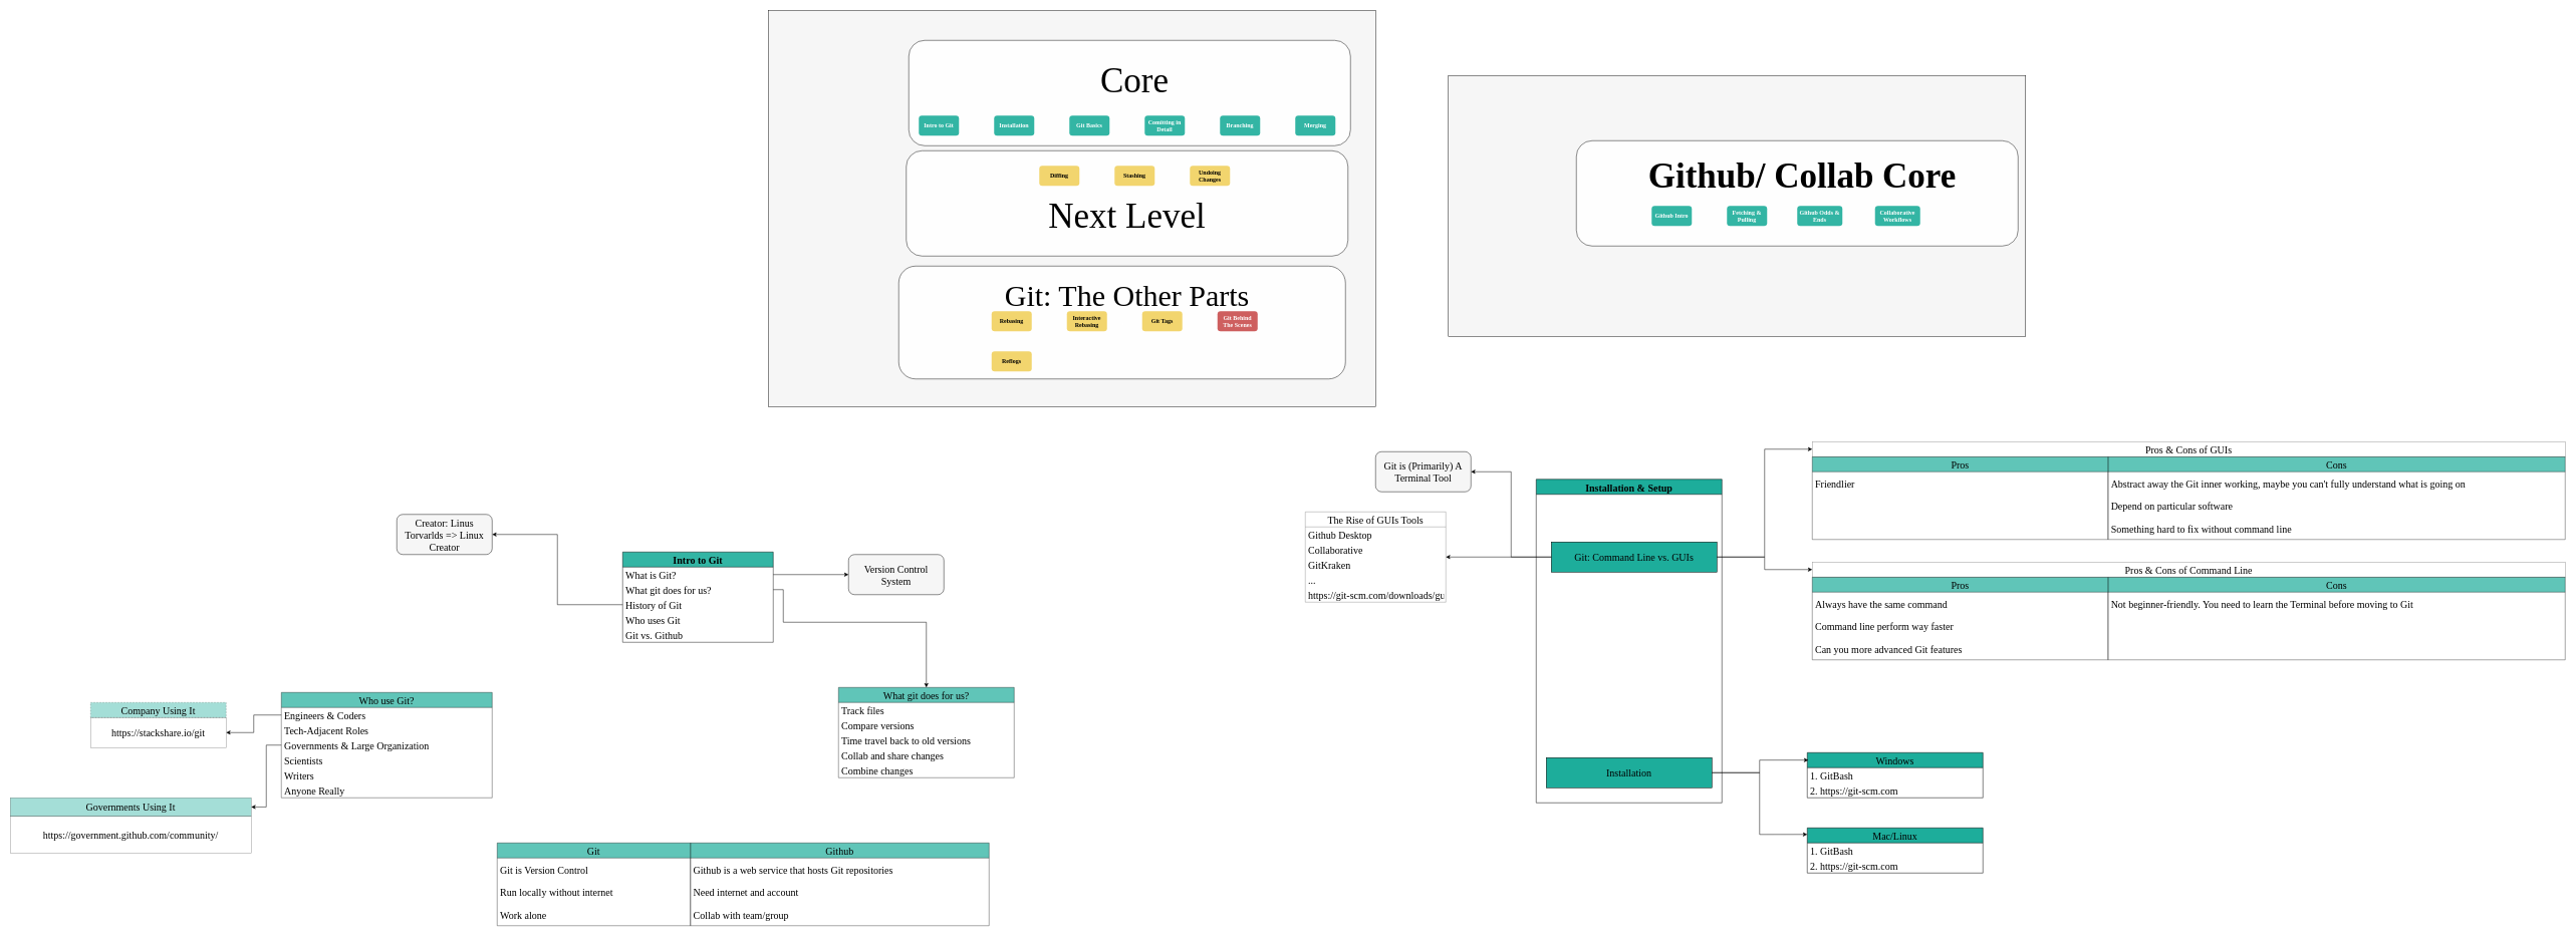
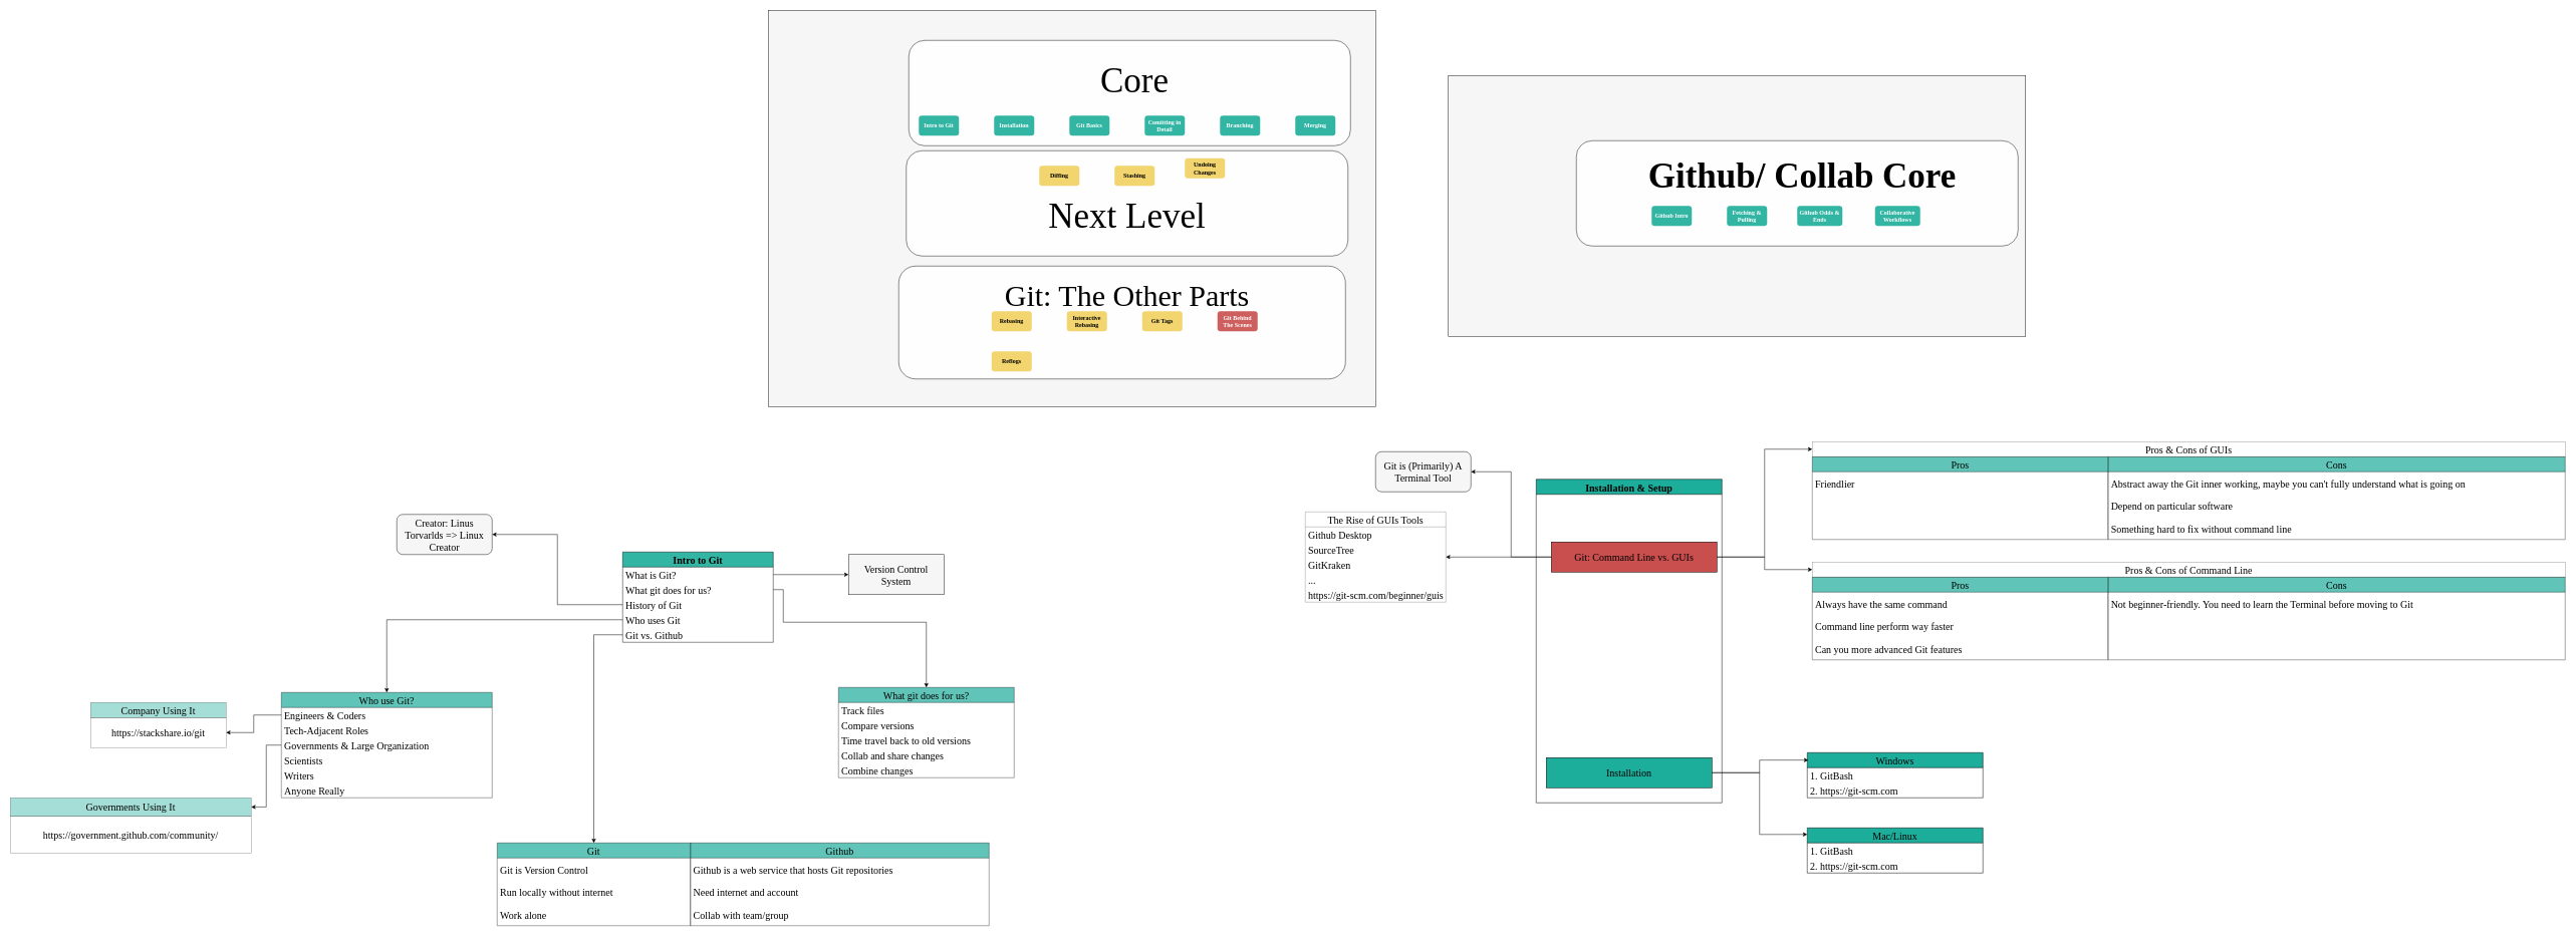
- <mxCell id="19" value="Undoing Changes" style="rounded=1;whiteSpace=wrap;html=1;fontFamily=Comfortaa;fillColor=#f1d15f;fontColor=#000000;strokeColor=none;fontStyle=1;opacity=90;fontSource=https%3A%2F%2Ffonts.googleapis.com%2Fcss%3Ffamily%3DComfortaa;" vertex="1" parent="15"><mxGeometry x="565" y="30" width="80" height="40" as="geometry" /></mxCell>
+ <mxCell id="19" value="Undoing Changes" style="rounded=1;whiteSpace=wrap;html=1;fontFamily=Comfortaa;fillColor=#f1d15f;fontColor=#000000;strokeColor=none;fontStyle=1;opacity=90;fontSource=https%3A%2F%2Ffonts.googleapis.com%2Fcss%3Ffamily%3DComfortaa;" vertex="1" parent="15"><mxGeometry x="555" y="15" width="80" height="40" as="geometry" /></mxCell>
- <mxCell id="86" value="Collaborative" style="text;strokeColor=none;fillColor=none;align=left;verticalAlign=middle;spacingLeft=4;spacingRight=4;overflow=hidden;points=[[0,0.5],[1,0.5]];portConstraint=eastwest;rotatable=0;fontFamily=Comfortaa;fontSource=https%3A%2F%2Ffonts.googleapis.com%2Fcss%3Ffamily%3DComfortaa;fontSize=20;fontColor=#000000;opacity=40;" vertex="1" parent="84"><mxGeometry y="60" width="280" height="30" as="geometry" /></mxCell>
+ <mxCell id="86" value="SourceTree" style="text;strokeColor=none;fillColor=none;align=left;verticalAlign=middle;spacingLeft=4;spacingRight=4;overflow=hidden;points=[[0,0.5],[1,0.5]];portConstraint=eastwest;rotatable=0;fontFamily=Comfortaa;fontSource=https%3A%2F%2Ffonts.googleapis.com%2Fcss%3Ffamily%3DComfortaa;fontSize=20;fontColor=#000000;opacity=40;" vertex="1" parent="84"><mxGeometry y="60" width="280" height="30" as="geometry" /></mxCell>
- <mxCell id="115" value="Git: Command Line vs. GUIs" style="whiteSpace=wrap;html=1;fontFamily=Comfortaa;fontSource=https%3A%2F%2Ffonts.googleapis.com%2Fcss%3Ffamily%3DComfortaa;fontSize=20;fontColor=#000000;fillColor=#1DAD9B;" vertex="1" parent="114"><mxGeometry x="30" y="125" width="330" height="60" as="geometry" /></mxCell>
+ <mxCell id="115" value="Git: Command Line vs. GUIs" style="whiteSpace=wrap;html=1;fontFamily=Comfortaa;fontSource=https%3A%2F%2Ffonts.googleapis.com%2Fcss%3Ffamily%3DComfortaa;fontSize=20;fontColor=#000000;fillColor=#c94e4e;" vertex="1" parent="114"><mxGeometry x="30" y="125" width="330" height="60" as="geometry" /></mxCell>
- <mxCell id="44" value="Version Control System" style="rounded=1;whiteSpace=wrap;html=1;fontFamily=Comfortaa;fontSource=https%3A%2F%2Ffonts.googleapis.com%2Fcss%3Ffamily%3DComfortaa;fontSize=20;fontColor=#000000;fillColor=#F5F5F5;opacity=90;" vertex="1" parent="1"><mxGeometry x="1690" y="1105" width="190" height="80" as="geometry" /></mxCell>
+ <mxCell id="44" value="Version Control System" style="whiteSpace=wrap;html=1;fontFamily=Comfortaa;fontSource=https%3A%2F%2Ffonts.googleapis.com%2Fcss%3Ffamily%3DComfortaa;fontSize=20;fontColor=#000000;fillColor=#F5F5F5;opacity=90;rounded=0;" vertex="1" parent="1"><mxGeometry x="1690" y="1105" width="190" height="80" as="geometry" /></mxCell>
- <mxCell id="89" value="https://git-scm.com/downloads/guis" style="text;strokeColor=none;fillColor=none;align=left;verticalAlign=middle;spacingLeft=4;spacingRight=4;overflow=hidden;points=[[0,0.5],[1,0.5]];portConstraint=eastwest;rotatable=0;fontFamily=Comfortaa;fontSource=https%3A%2F%2Ffonts.googleapis.com%2Fcss%3Ffamily%3DComfortaa;fontSize=20;fontColor=#000000;opacity=40;" vertex="1" parent="84"><mxGeometry y="150" width="280" height="30" as="geometry" /></mxCell>
+ <mxCell id="89" value="https://git-scm.com/beginner/guis" style="text;strokeColor=none;fillColor=none;align=left;verticalAlign=middle;spacingLeft=4;spacingRight=4;overflow=hidden;points=[[0,0.5],[1,0.5]];portConstraint=eastwest;rotatable=0;fontFamily=Comfortaa;fontSource=https%3A%2F%2Ffonts.googleapis.com%2Fcss%3Ffamily%3DComfortaa;fontSize=20;fontColor=#000000;opacity=40;" vertex="1" parent="84"><mxGeometry y="150" width="280" height="30" as="geometry" /></mxCell>
+ <mxCell id="82" style="edgeStyle=orthogonalEdgeStyle;rounded=0;orthogonalLoop=1;jettySize=auto;html=1;fontFamily=Comfortaa;fontSource=https%3A%2F%2Ffonts.googleapis.com%2Fcss%3Ffamily%3DComfortaa;fontSize=20;fontColor=#000000;" edge="1" parent="1" source="43" target="69"><mxGeometry relative="1" as="geometry" /></mxCell>
+ <mxCell id="55" style="edgeStyle=orthogonalEdgeStyle;rounded=0;orthogonalLoop=1;jettySize=auto;html=1;fontFamily=Comfortaa;fontSource=https%3A%2F%2Ffonts.googleapis.com%2Fcss%3Ffamily%3DComfortaa;fontSize=20;fontColor=#000000;" edge="1" parent="1" source="42" target="56"><mxGeometry relative="1" as="geometry"><mxPoint x="970" y="1360" as="targetPoint" /></mxGeometry></mxCell>
- <mxCell id="76" value="Company Using It" style="rounded=0;whiteSpace=wrap;html=1;fontFamily=Comfortaa;fontSource=https%3A%2F%2Ffonts.googleapis.com%2Fcss%3Ffamily%3DComfortaa;fontSize=20;fontColor=#000000;fillColor=#1DAD9B;opacity=40;dashed=1;" vertex="1" parent="74"><mxGeometry width="270" height="30" as="geometry" /></mxCell>
+ <mxCell id="76" value="Company Using It" style="rounded=0;whiteSpace=wrap;html=1;fontFamily=Comfortaa;fontSource=https%3A%2F%2Ffonts.googleapis.com%2Fcss%3Ffamily%3DComfortaa;fontSize=20;fontColor=#000000;fillColor=#1DAD9B;opacity=40;" vertex="1" parent="74"><mxGeometry width="270" height="30" as="geometry" /></mxCell>
